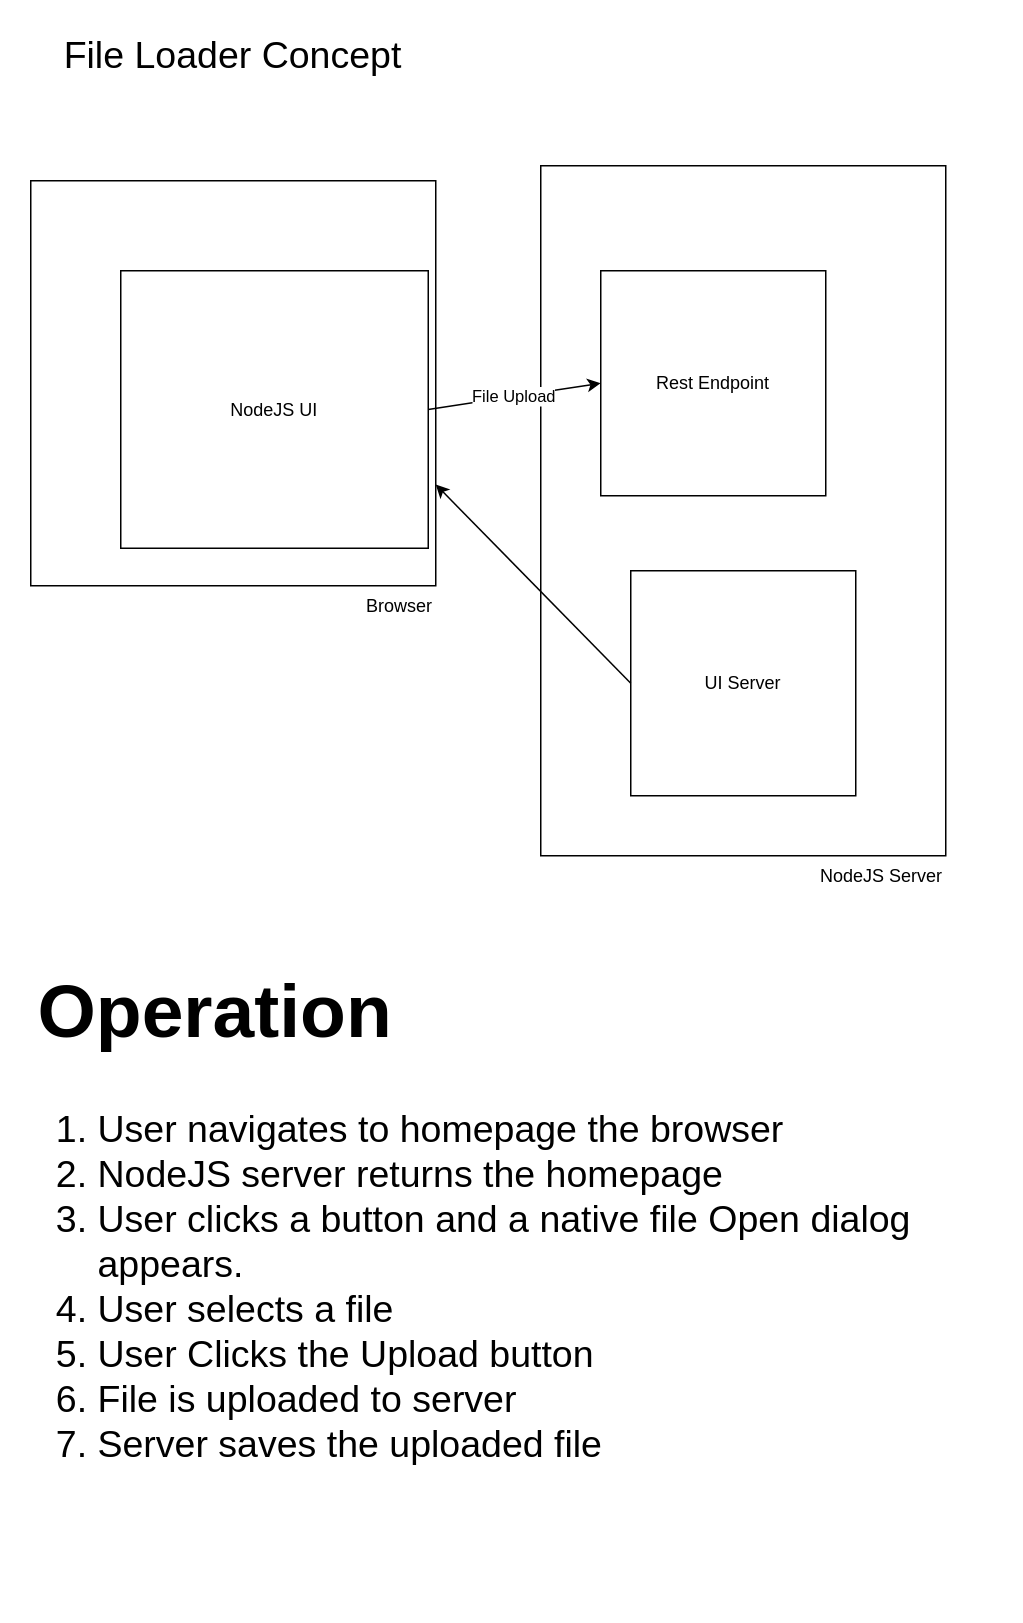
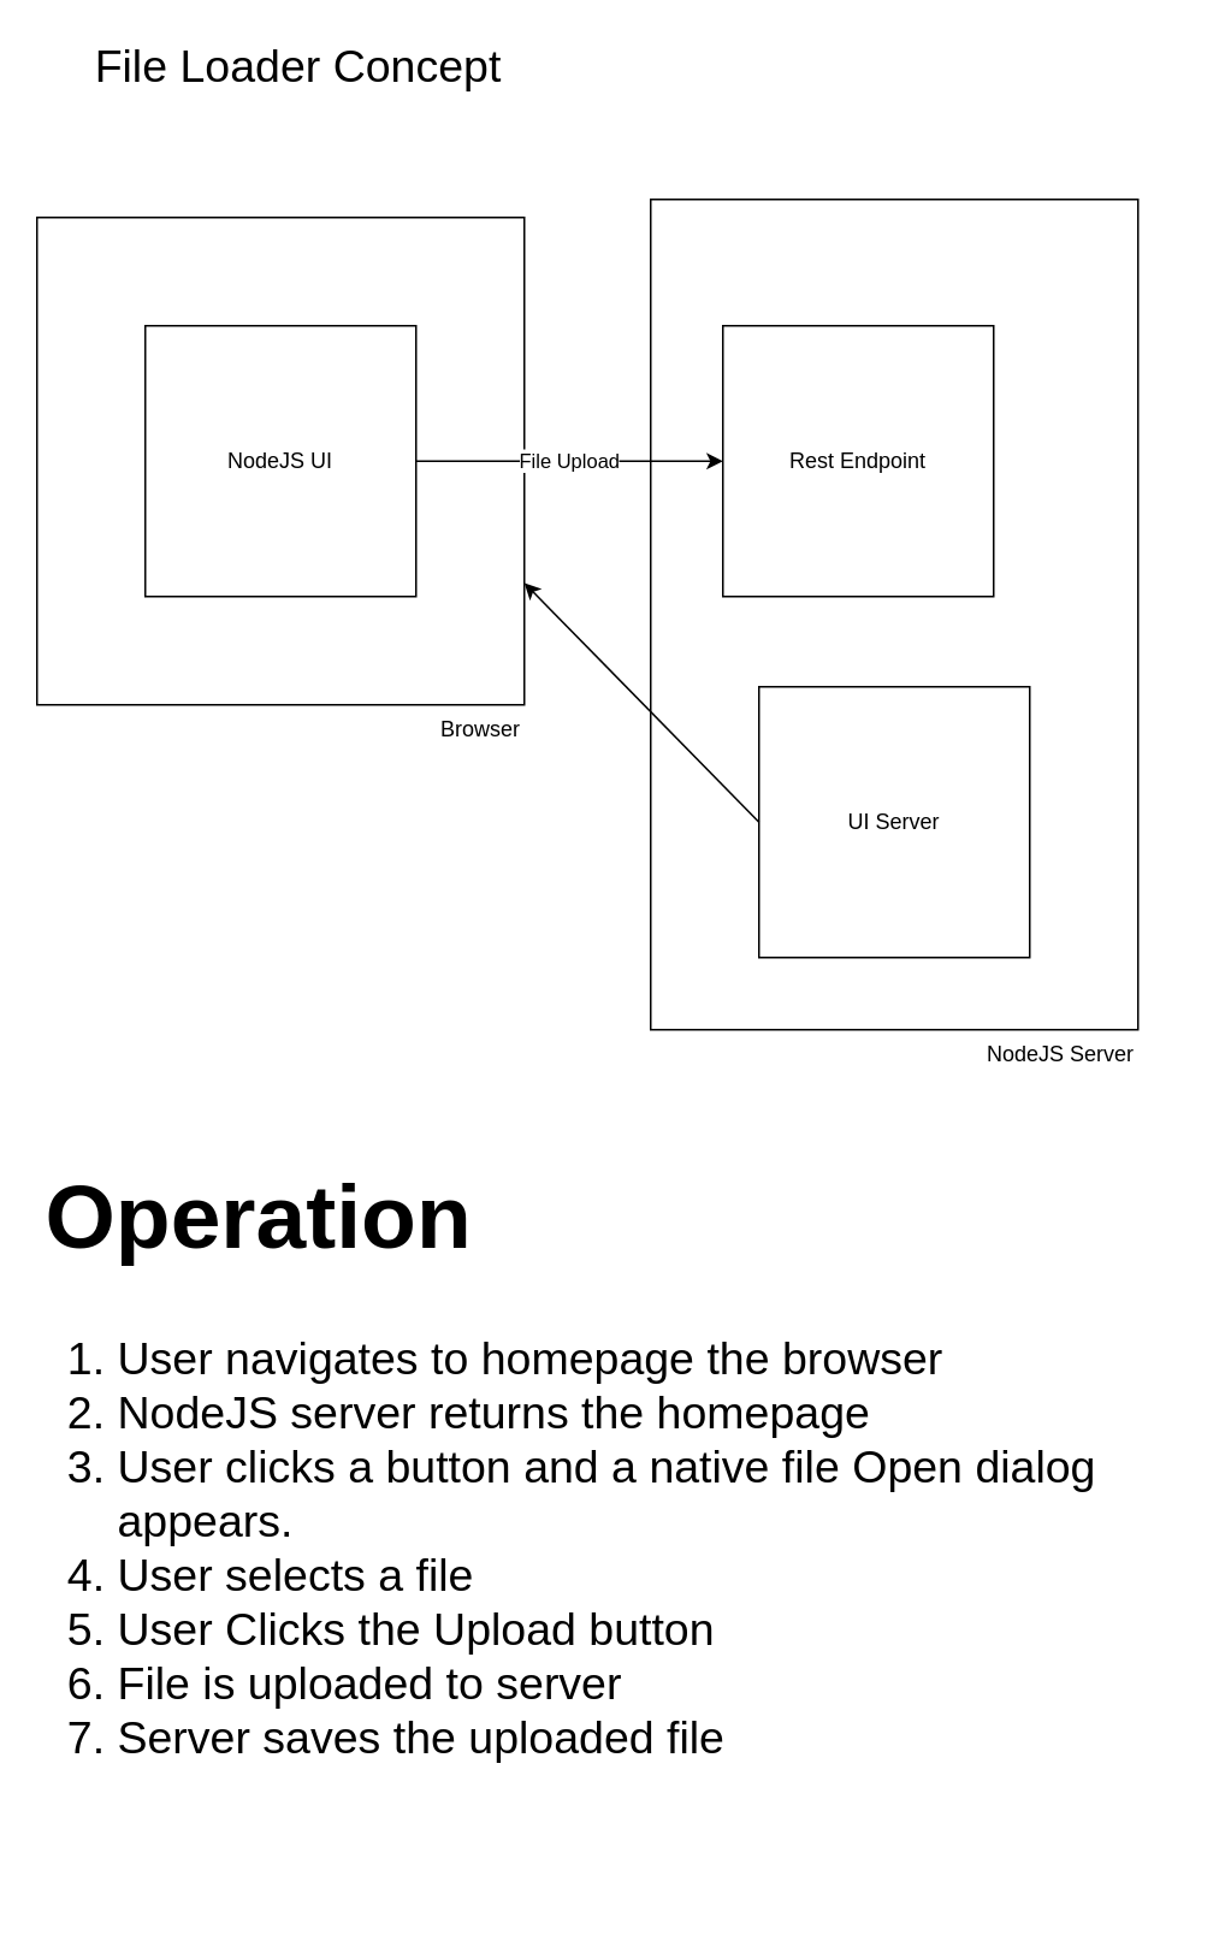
- <mxCell id="7" value="File Loader Concept" style="text;html=1;strokeColor=none;fillColor=none;align=center;verticalAlign=middle;whiteSpace=wrap;rounded=0;fontSize=25;" parent="1" vertex="1"><mxGeometry x="20" y="20" width="270" height="30" as="geometry" /></mxCell>
+ <mxCell id="7" value="File Loader Concept" style="text;html=1;strokeColor=none;fillColor=none;align=center;verticalAlign=middle;whiteSpace=wrap;rounded=0;fontSize=25;" parent="1" vertex="1"><mxGeometry x="30" y="20" width="270" height="30" as="geometry" /></mxCell>
- <mxCell id="5" value="NodeJS UI" style="whiteSpace=wrap;html=1;aspect=fixed;" parent="1" vertex="1"><mxGeometry x="80" y="180" width="205" height="185" as="geometry" /></mxCell>
+ <mxCell id="5" value="NodeJS UI" style="whiteSpace=wrap;html=1;aspect=fixed;" parent="1" vertex="1"><mxGeometry x="80" y="180" width="150" height="150" as="geometry" /></mxCell>
